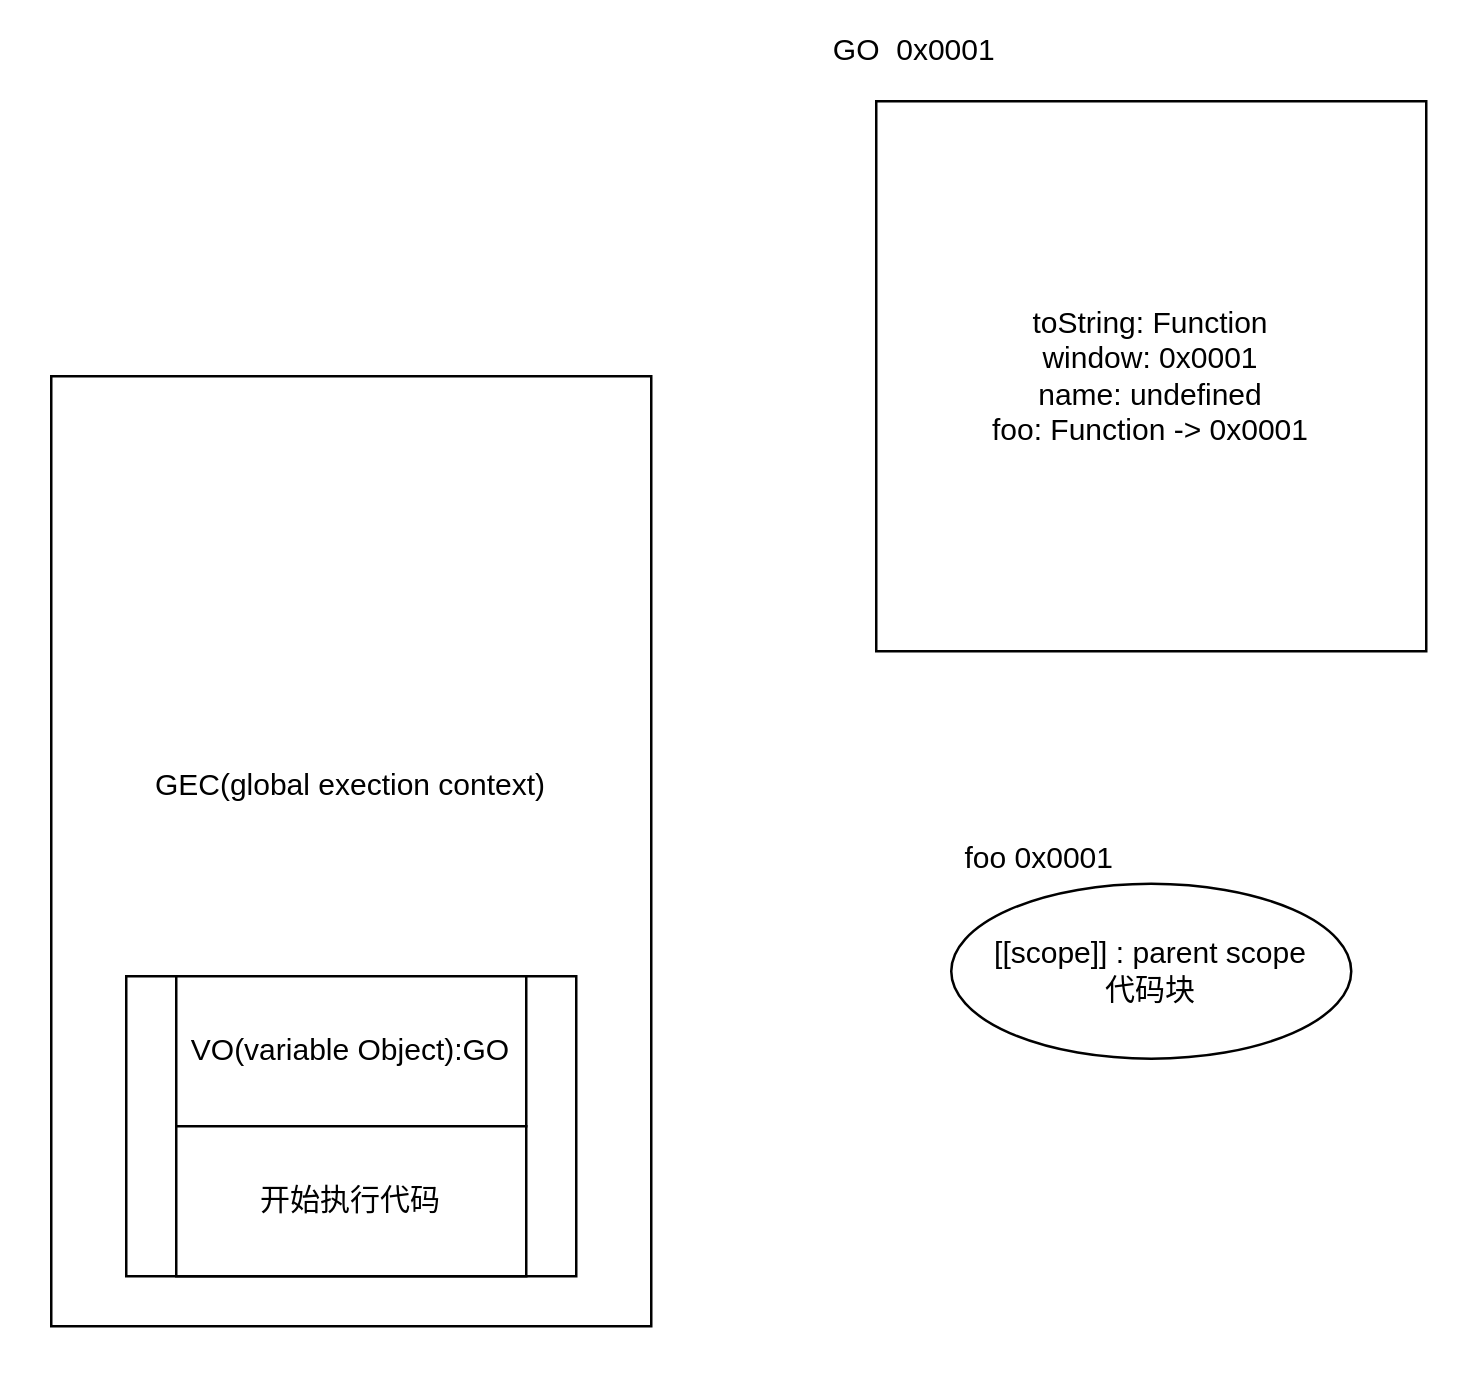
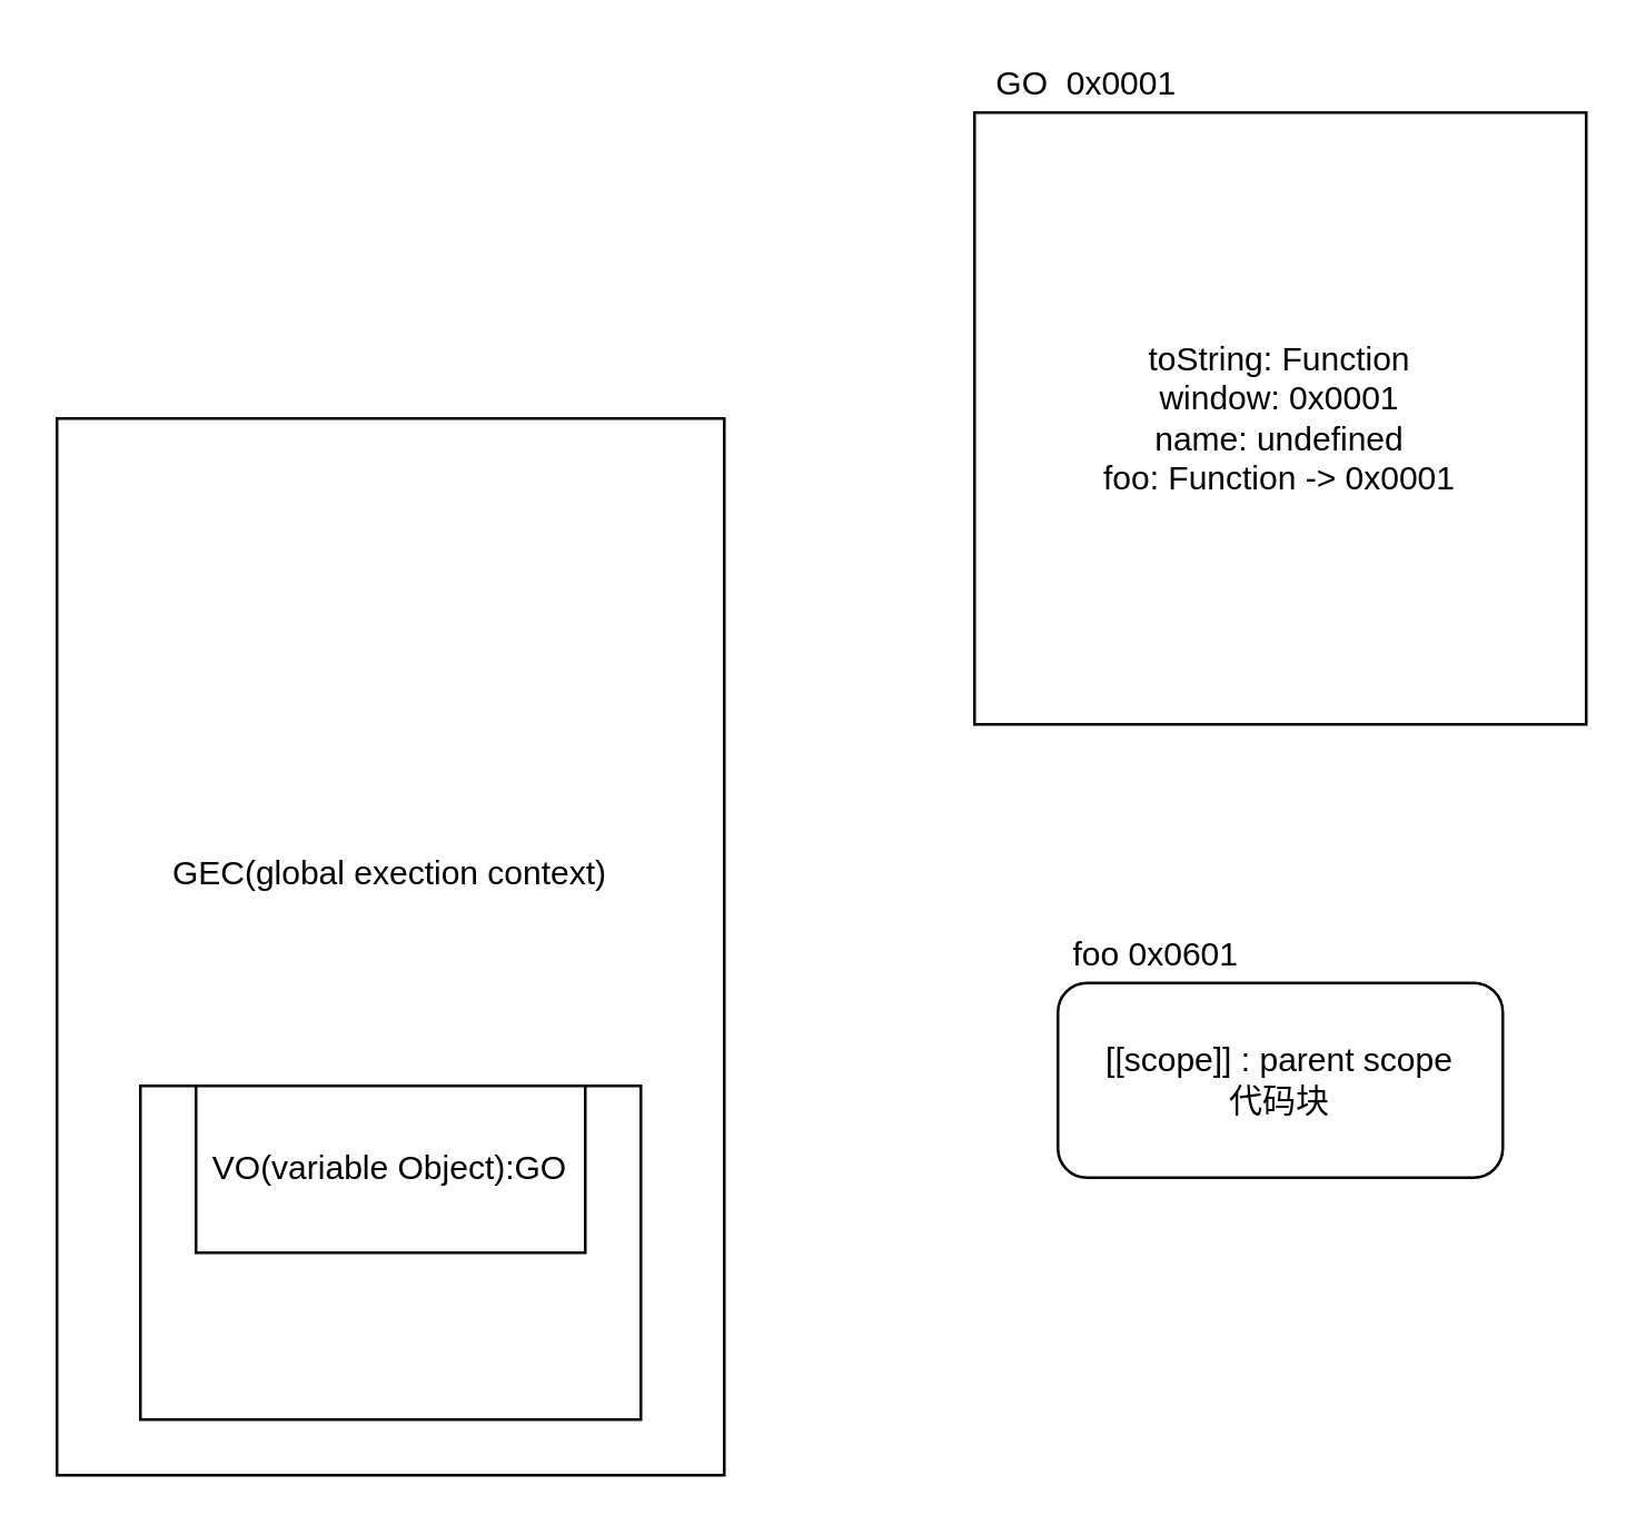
- <mxCell id="8" value="GO&amp;nbsp; 0x0001" style="text;html=1;align=center;verticalAlign=middle;resizable=0;points=[];autosize=1;strokeColor=none;fillColor=none;" vertex="1" parent="1"><mxGeometry x="325" y="10" width="80" height="20" as="geometry" /></mxCell>
+ <mxCell id="8" value="GO&amp;nbsp; 0x0001" style="text;html=1;align=center;verticalAlign=middle;resizable=0;points=[];autosize=1;strokeColor=none;fillColor=none;" vertex="1" parent="1"><mxGeometry x="350" y="20" width="80" height="20" as="geometry" /></mxCell>
- <mxCell id="9" value="foo 0x0001" style="text;html=1;align=center;verticalAlign=middle;resizable=0;points=[];autosize=1;strokeColor=none;fillColor=none;" vertex="1" parent="1"><mxGeometry x="380" y="333" width="70" height="20" as="geometry" /></mxCell>
+ <mxCell id="9" value="foo 0x0601" style="text;html=1;align=center;verticalAlign=middle;resizable=0;points=[];autosize=1;strokeColor=none;fillColor=none;" vertex="1" parent="1"><mxGeometry x="380" y="333" width="70" height="20" as="geometry" /></mxCell>
- <mxCell id="10" value="[[scope]] : parent scope&lt;br&gt;代码块" style="ellipse;whiteSpace=wrap;html=1;" vertex="1" parent="1"><mxGeometry x="380" y="353" width="160" height="70" as="geometry" /></mxCell>
+ <mxCell id="10" value="[[scope]] : parent scope&lt;br&gt;代码块" style="rounded=1;whiteSpace=wrap;html=1;" vertex="1" parent="1"><mxGeometry x="380" y="353" width="160" height="70" as="geometry" /></mxCell>
- <mxCell id="6" value="开始执行代码" style="rounded=0;whiteSpace=wrap;html=1;" vertex="1" parent="1"><mxGeometry x="70" y="450" width="140" height="60" as="geometry" /></mxCell>
